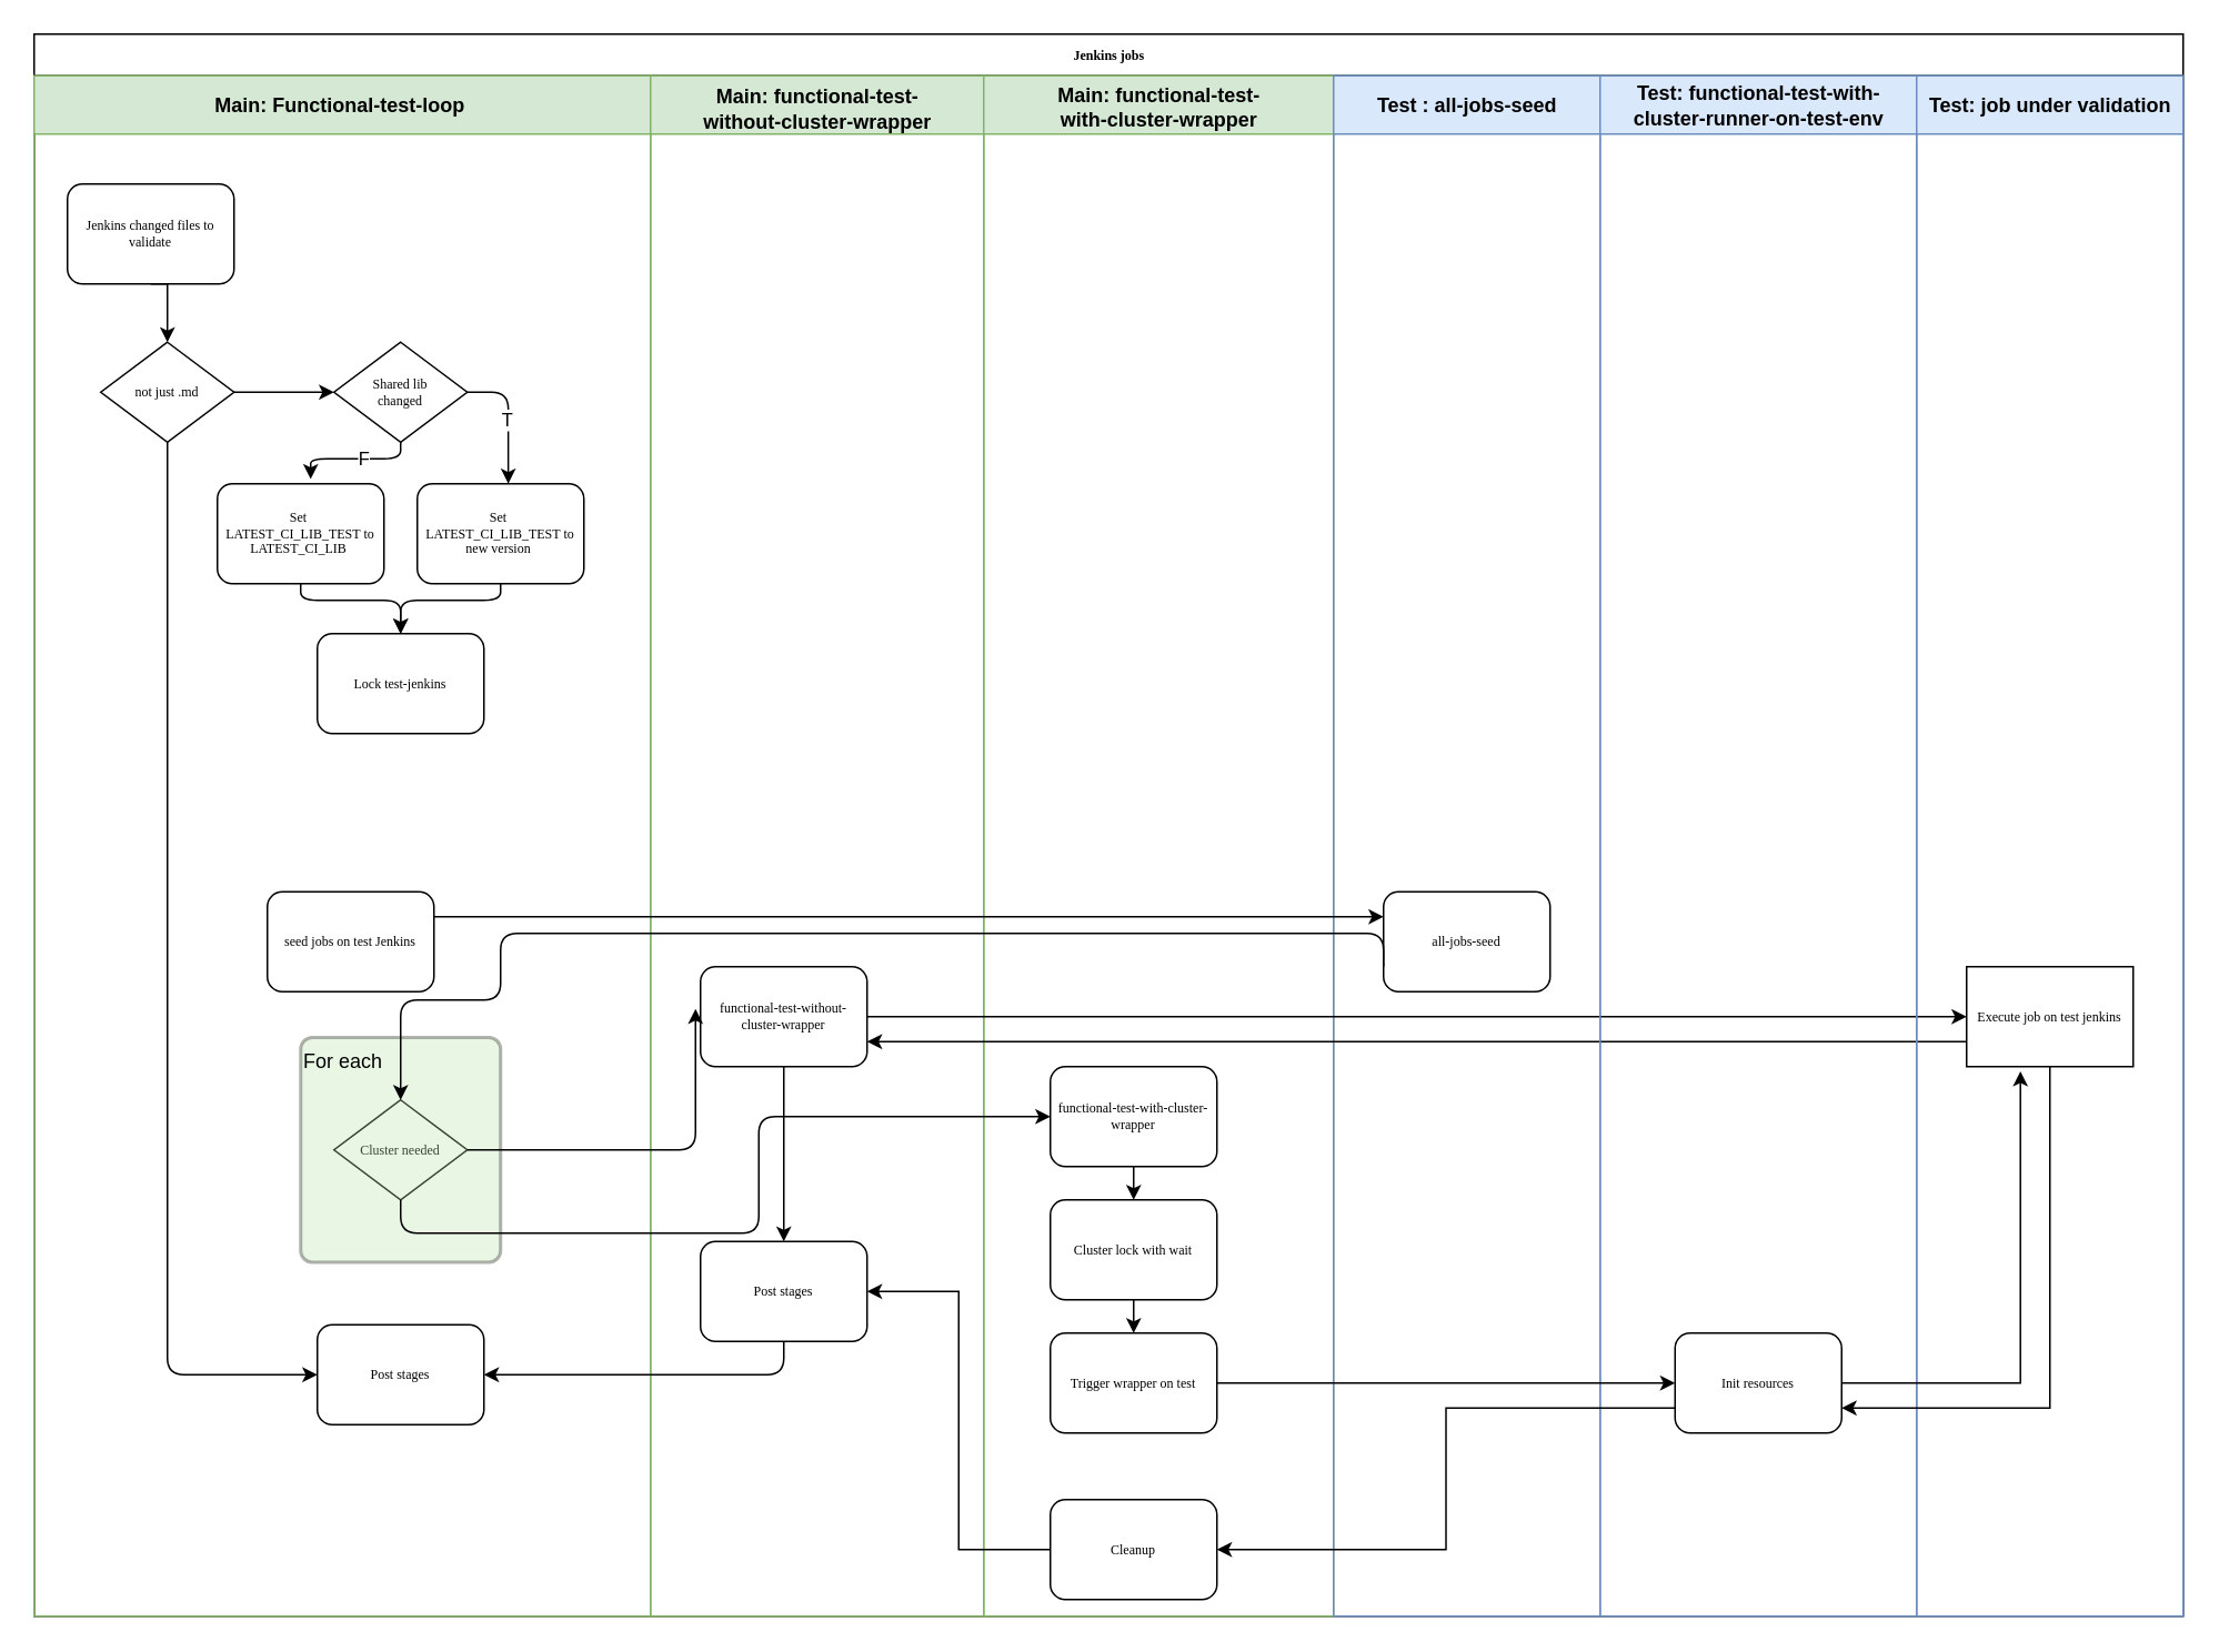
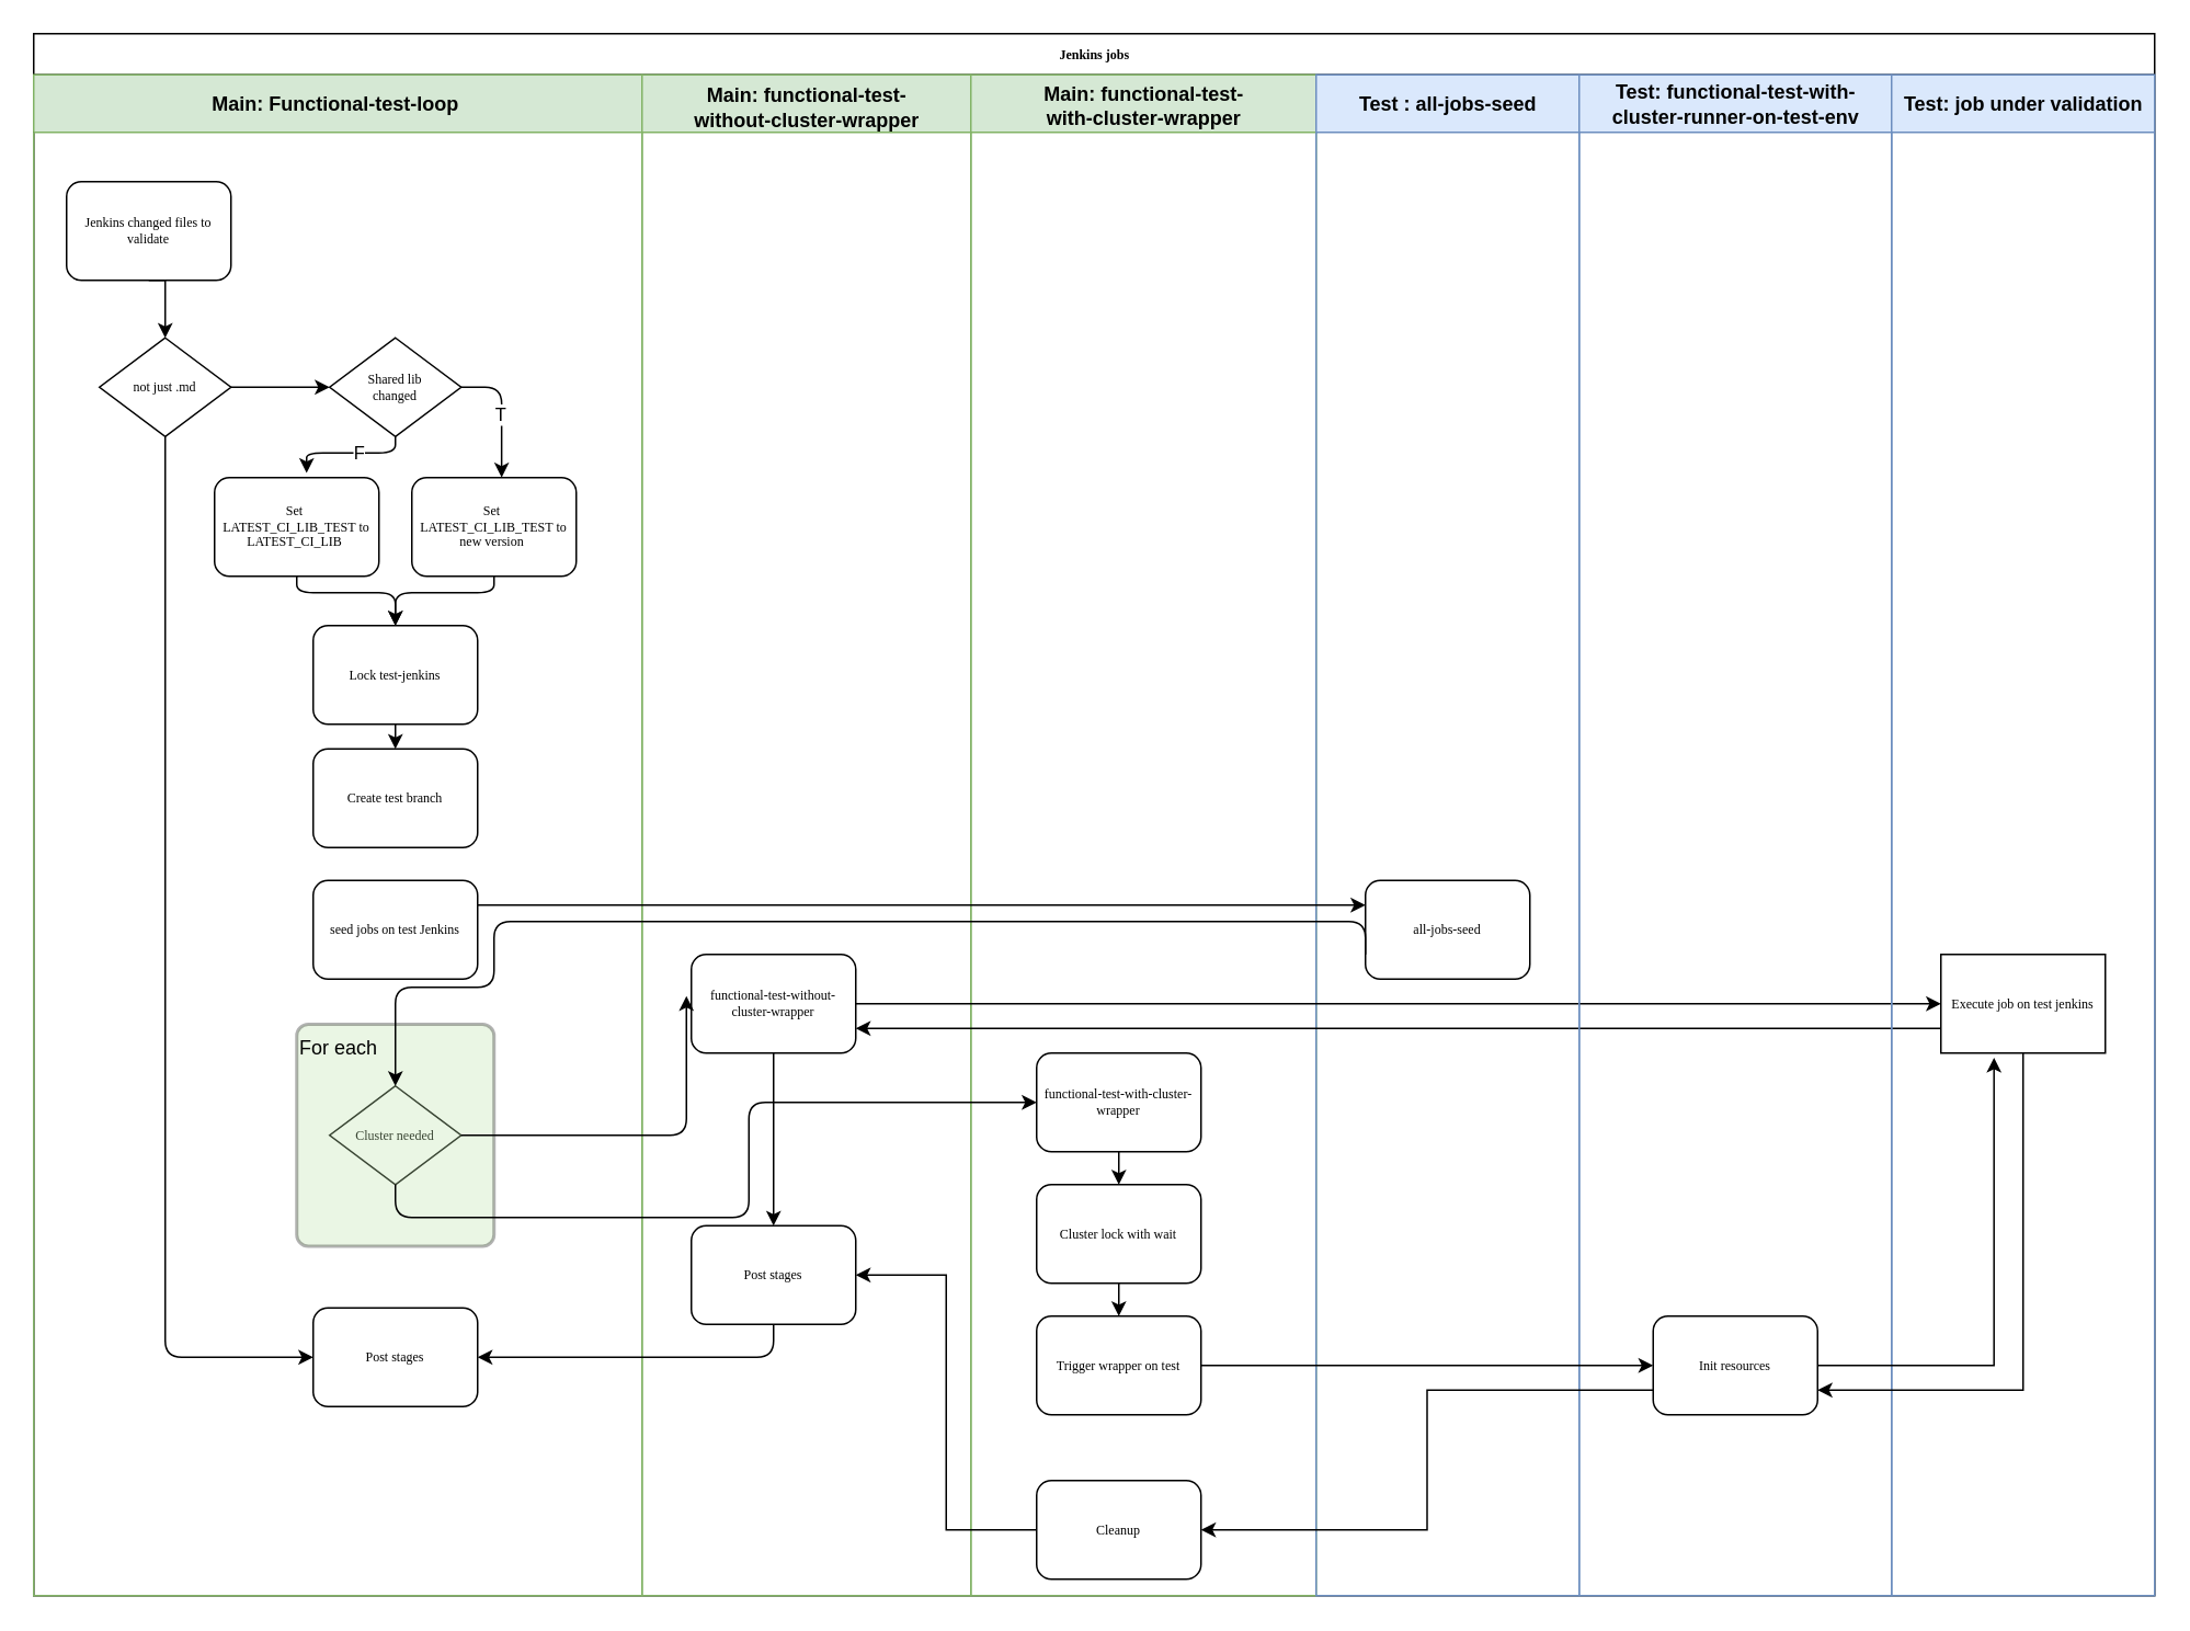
+ <mxCell id="12" style="edgeStyle=orthogonalEdgeStyle;rounded=0;orthogonalLoop=1;jettySize=auto;html=1;exitX=0.5;exitY=1;exitDx=0;exitDy=0;entryX=0.5;entryY=0;entryDx=0;entryDy=0;" parent="3" source="13" target="10" edge="1"><mxGeometry relative="1" as="geometry" /></mxCell>
+ <mxCell id="10" value="Create test branch" style="rounded=1;whiteSpace=wrap;html=1;shadow=0;labelBackgroundColor=none;strokeWidth=1;fontFamily=Verdana;fontSize=8;align=center;" parent="3" vertex="1"><mxGeometry x="170" y="410" width="100" height="60" as="geometry" /></mxCell>
- <mxCell id="11" value="seed jobs on test Jenkins" style="rounded=1;whiteSpace=wrap;html=1;shadow=0;labelBackgroundColor=none;strokeWidth=1;fontFamily=Verdana;fontSize=8;align=center;" parent="3" vertex="1"><mxGeometry x="140" y="490" width="100" height="60" as="geometry" /></mxCell>
+ <mxCell id="11" value="seed jobs on test Jenkins" style="rounded=1;whiteSpace=wrap;html=1;shadow=0;labelBackgroundColor=none;strokeWidth=1;fontFamily=Verdana;fontSize=8;align=center;" parent="3" vertex="1"><mxGeometry x="170" y="490" width="100" height="60" as="geometry" /></mxCell>
